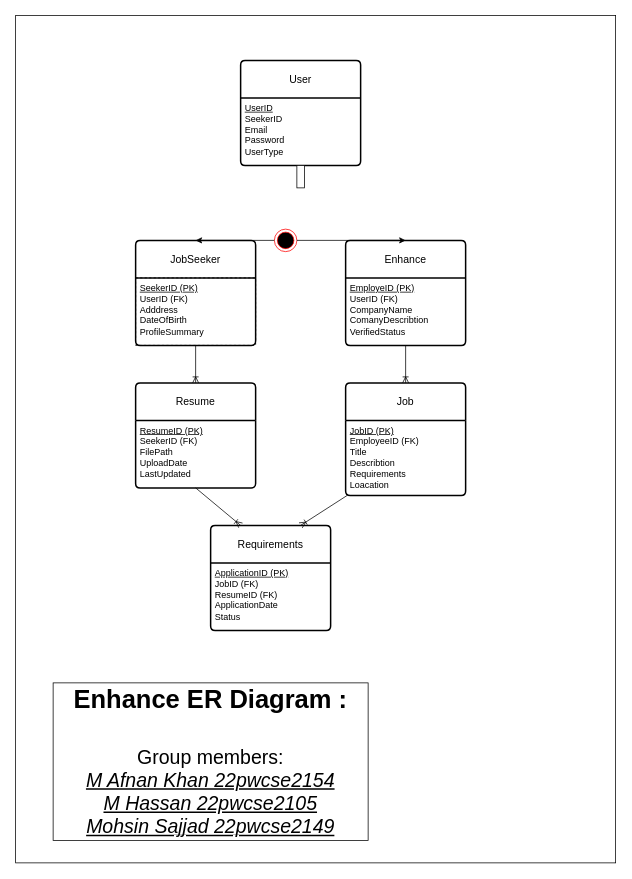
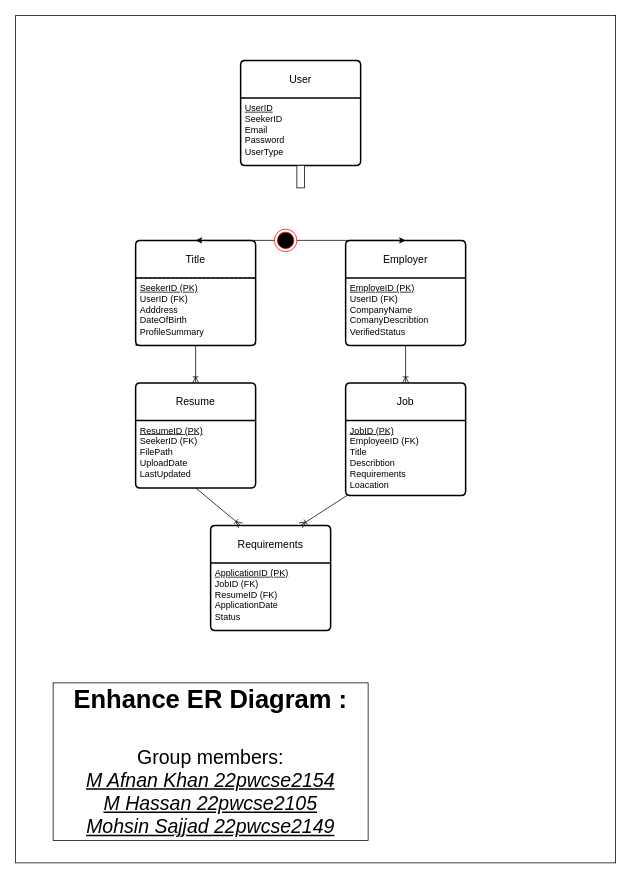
- <mxCell id="5" value="JobSeeker" style="swimlane;childLayout=stackLayout;horizontal=1;startSize=50;horizontalStack=0;rounded=1;fontSize=14;fontStyle=0;strokeWidth=2;resizeParent=0;resizeLast=1;shadow=0;dashed=0;align=center;arcSize=4;whiteSpace=wrap;html=1;container=0;" parent="1" vertex="1"><mxGeometry x="180" y="320" width="160" height="140" as="geometry" /></mxCell>
+ <mxCell id="5" value="Title" style="swimlane;childLayout=stackLayout;horizontal=1;startSize=50;horizontalStack=0;rounded=1;fontSize=14;fontStyle=0;strokeWidth=2;resizeParent=0;resizeLast=1;shadow=0;dashed=0;align=center;arcSize=4;whiteSpace=wrap;html=1;container=0;" parent="1" vertex="1"><mxGeometry x="180" y="320" width="160" height="140" as="geometry" /></mxCell>
- <mxCell id="6" value="Enhance" style="swimlane;childLayout=stackLayout;horizontal=1;startSize=50;horizontalStack=0;rounded=1;fontSize=14;fontStyle=0;strokeWidth=2;resizeParent=0;resizeLast=1;shadow=0;dashed=0;align=center;arcSize=4;whiteSpace=wrap;html=1;" parent="1" vertex="1"><mxGeometry x="460" y="320" width="160" height="140" as="geometry"><mxRectangle x="470" y="350" width="100" height="50" as="alternateBounds" /></mxGeometry></mxCell>
+ <mxCell id="6" value="Employer" style="swimlane;childLayout=stackLayout;horizontal=1;startSize=50;horizontalStack=0;rounded=1;fontSize=14;fontStyle=0;strokeWidth=2;resizeParent=0;resizeLast=1;shadow=0;dashed=0;align=center;arcSize=4;whiteSpace=wrap;html=1;" parent="1" vertex="1"><mxGeometry x="460" y="320" width="160" height="140" as="geometry"><mxRectangle x="470" y="350" width="100" height="50" as="alternateBounds" /></mxGeometry></mxCell>
